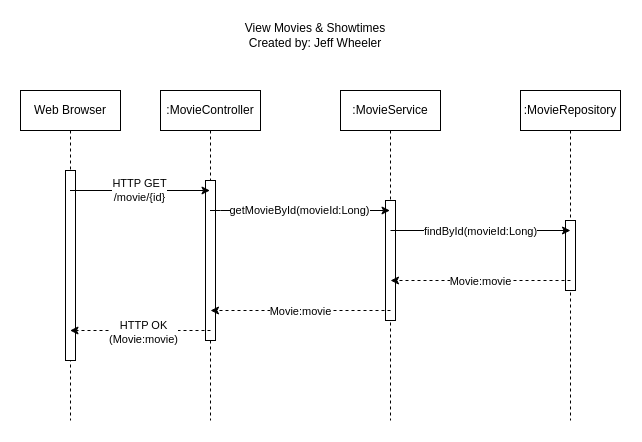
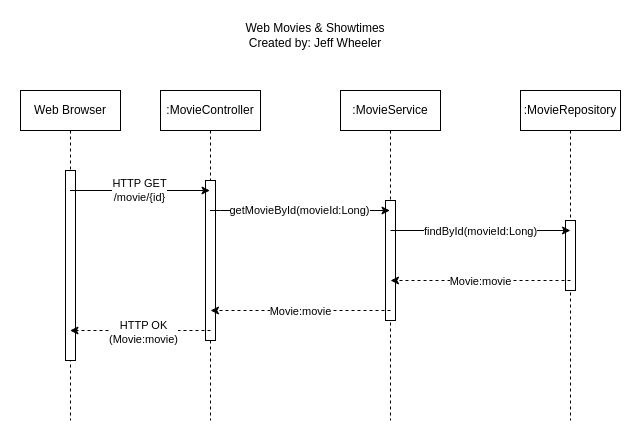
- <mxCell id="6" value="View Movies &amp;amp; Showtimes&lt;div&gt;Created by: Jeff Wheeler&lt;/div&gt;" style="text;html=1;align=center;verticalAlign=middle;whiteSpace=wrap;rounded=0;" parent="1" vertex="1"><mxGeometry x="220" width="190" height="30" as="geometry" y="20" /></mxCell>
+ <mxCell id="6" value="Web Movies &amp;amp; Showtimes&lt;div&gt;Created by: Jeff Wheeler&lt;/div&gt;" style="text;html=1;align=center;verticalAlign=middle;whiteSpace=wrap;rounded=0;" parent="1" vertex="1"><mxGeometry x="220" width="190" height="30" as="geometry" y="20" /></mxCell>
